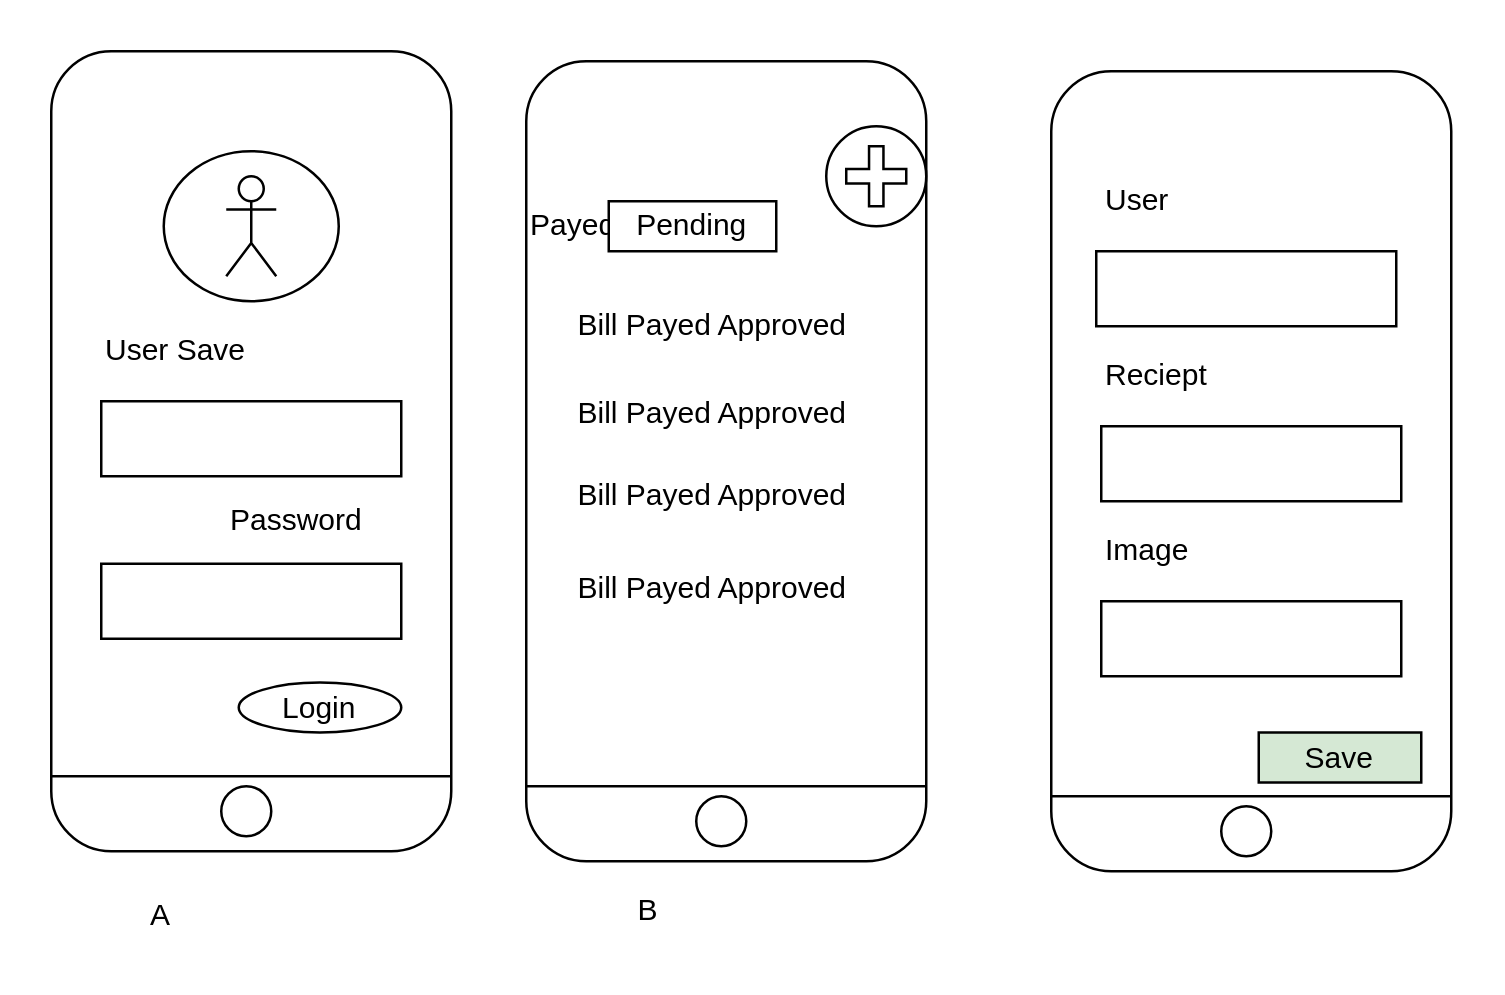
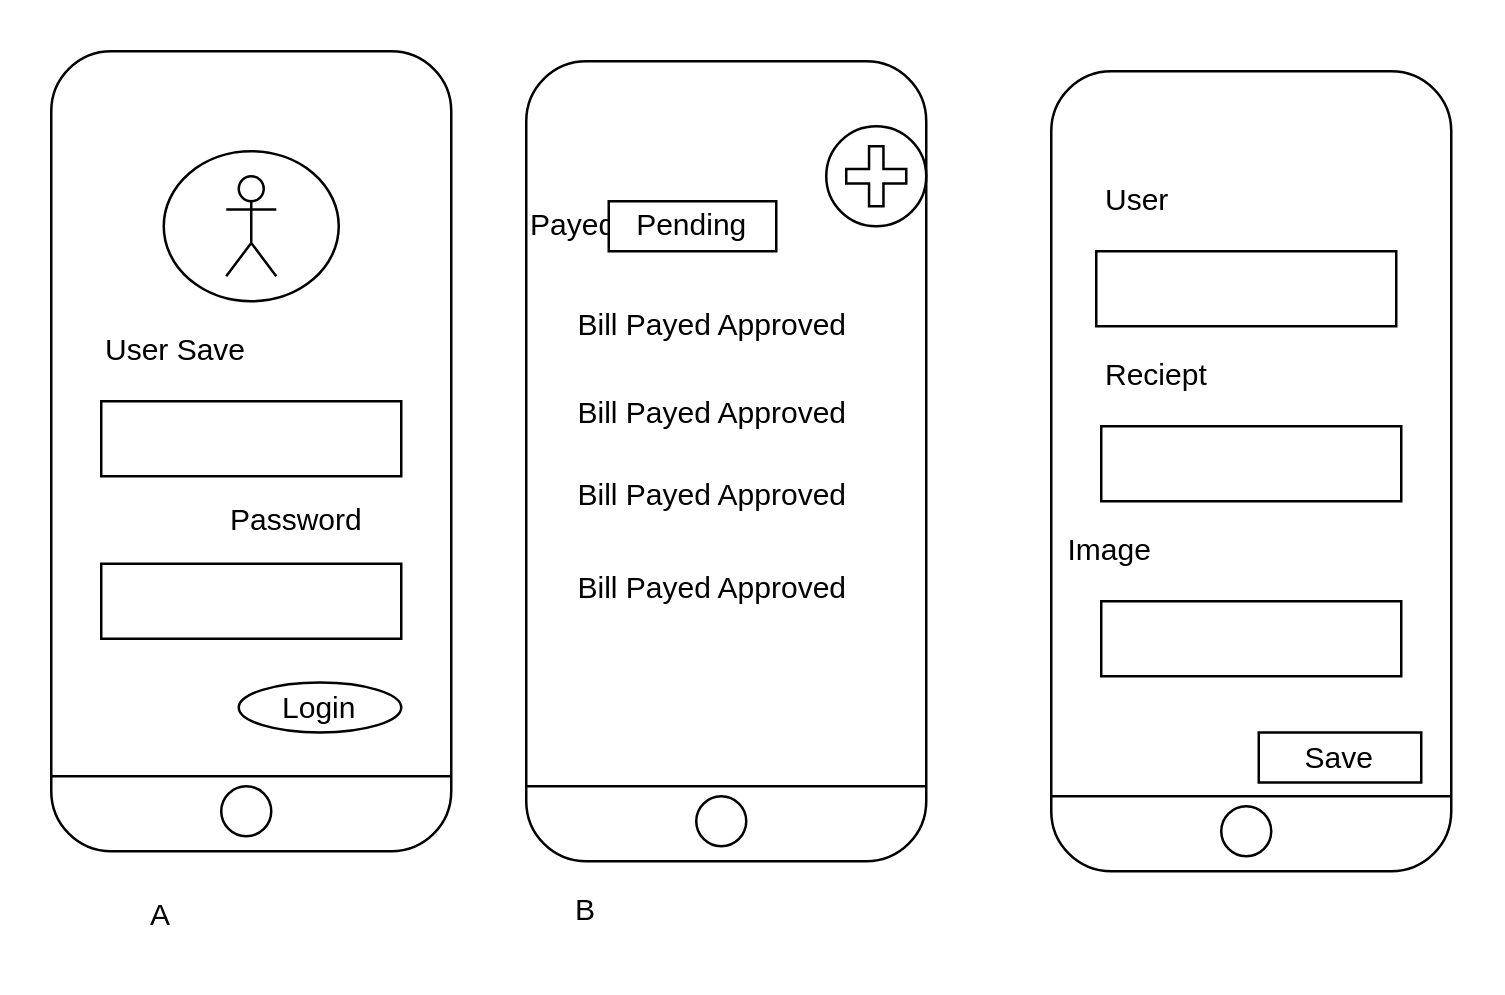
- <mxCell id="30" value="Image" style="text;html=1;strokeColor=none;fillColor=none;align=left;verticalAlign=middle;whiteSpace=wrap;rounded=0;" vertex="1" parent="1"><mxGeometry x="440" y="210" width="70" height="20" as="geometry" /></mxCell>
+ <mxCell id="30" value="Image" style="text;html=1;strokeColor=none;fillColor=none;align=left;verticalAlign=middle;whiteSpace=wrap;rounded=0;" vertex="1" parent="1"><mxGeometry x="425" y="210" width="70" height="20" as="geometry" /></mxCell>
- <mxCell id="31" value="Save" style="rounded=0;whiteSpace=wrap;html=1;align=center;fillColor=#d5e8d4;" vertex="1" parent="1"><mxGeometry x="503" y="292.5" width="65" height="20" as="geometry" /></mxCell>
+ <mxCell id="31" value="Save" style="rounded=0;whiteSpace=wrap;html=1;align=center;" vertex="1" parent="1"><mxGeometry x="503" y="292.5" width="65" height="20" as="geometry" /></mxCell>
- <mxCell id="33" value="B" style="text;html=1;strokeColor=none;fillColor=none;align=left;verticalAlign=middle;whiteSpace=wrap;rounded=0;" vertex="1" parent="1"><mxGeometry x="253" y="354" width="70" height="20" as="geometry" /></mxCell>
+ <mxCell id="33" value="B" style="text;html=1;strokeColor=none;fillColor=none;align=left;verticalAlign=middle;whiteSpace=wrap;rounded=0;" vertex="1" parent="1"><mxGeometry x="228" y="354" width="70" height="20" as="geometry" /></mxCell>
